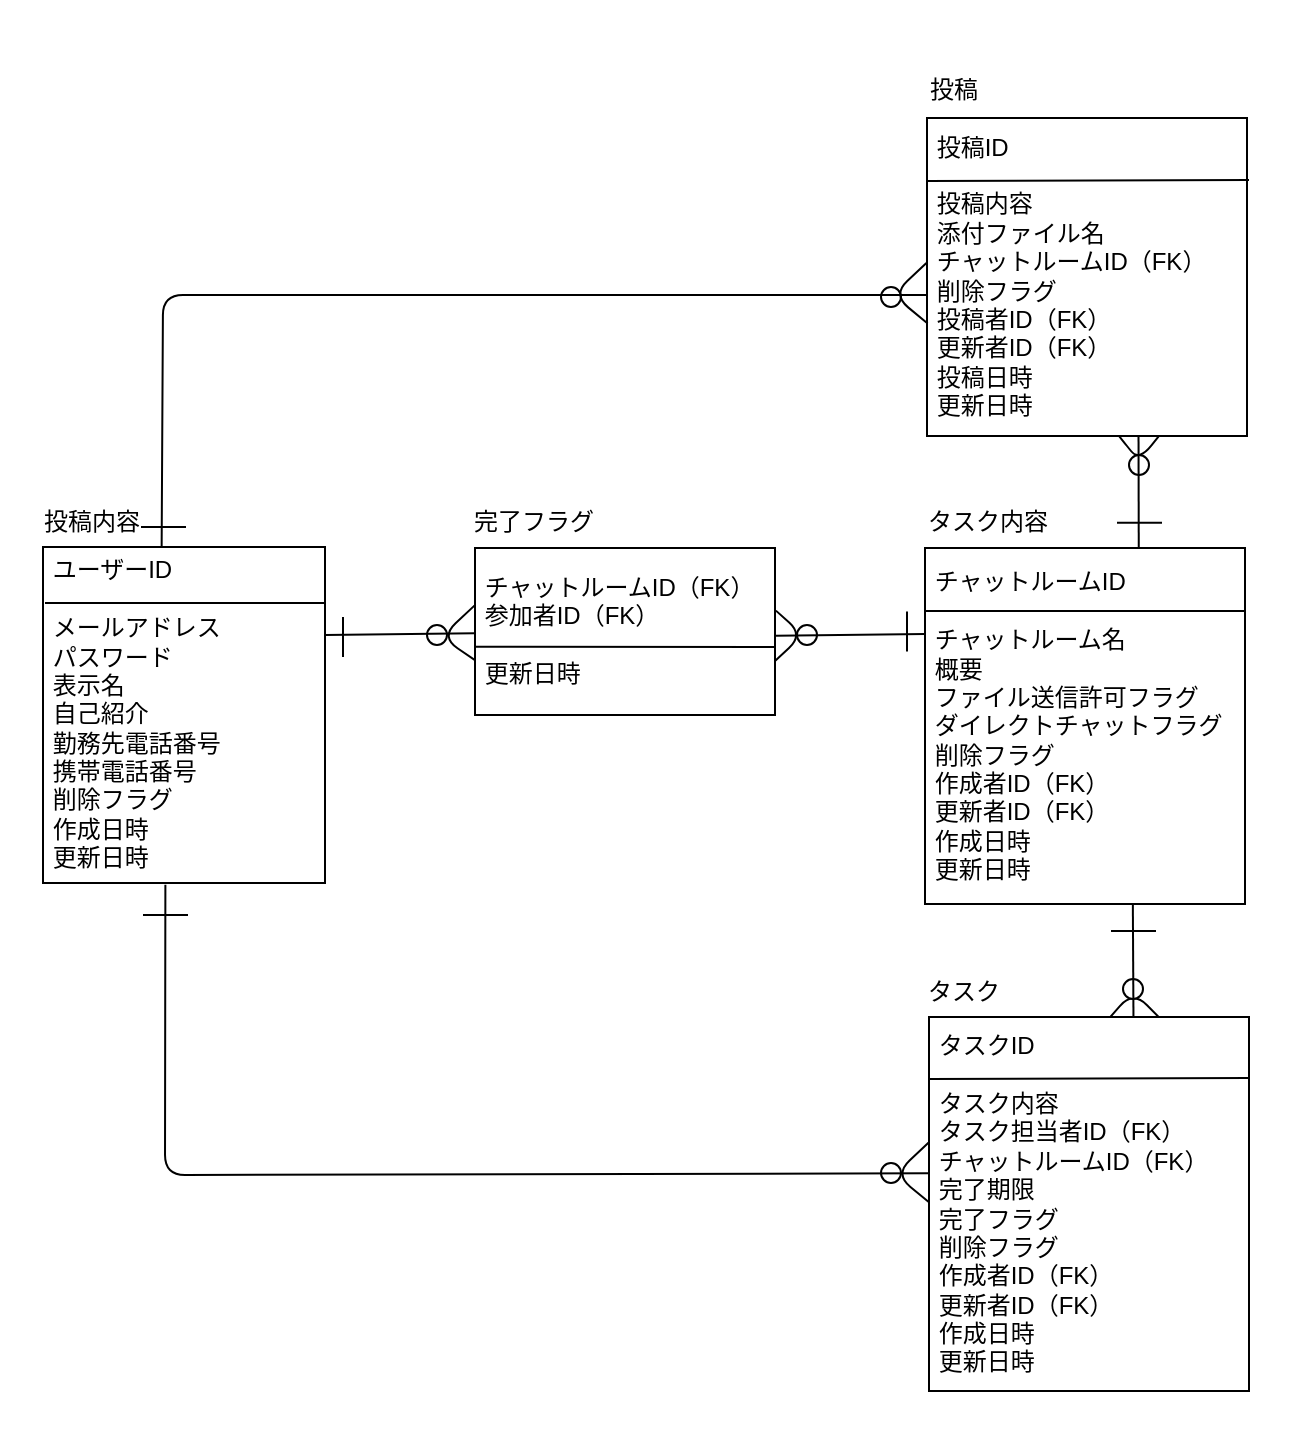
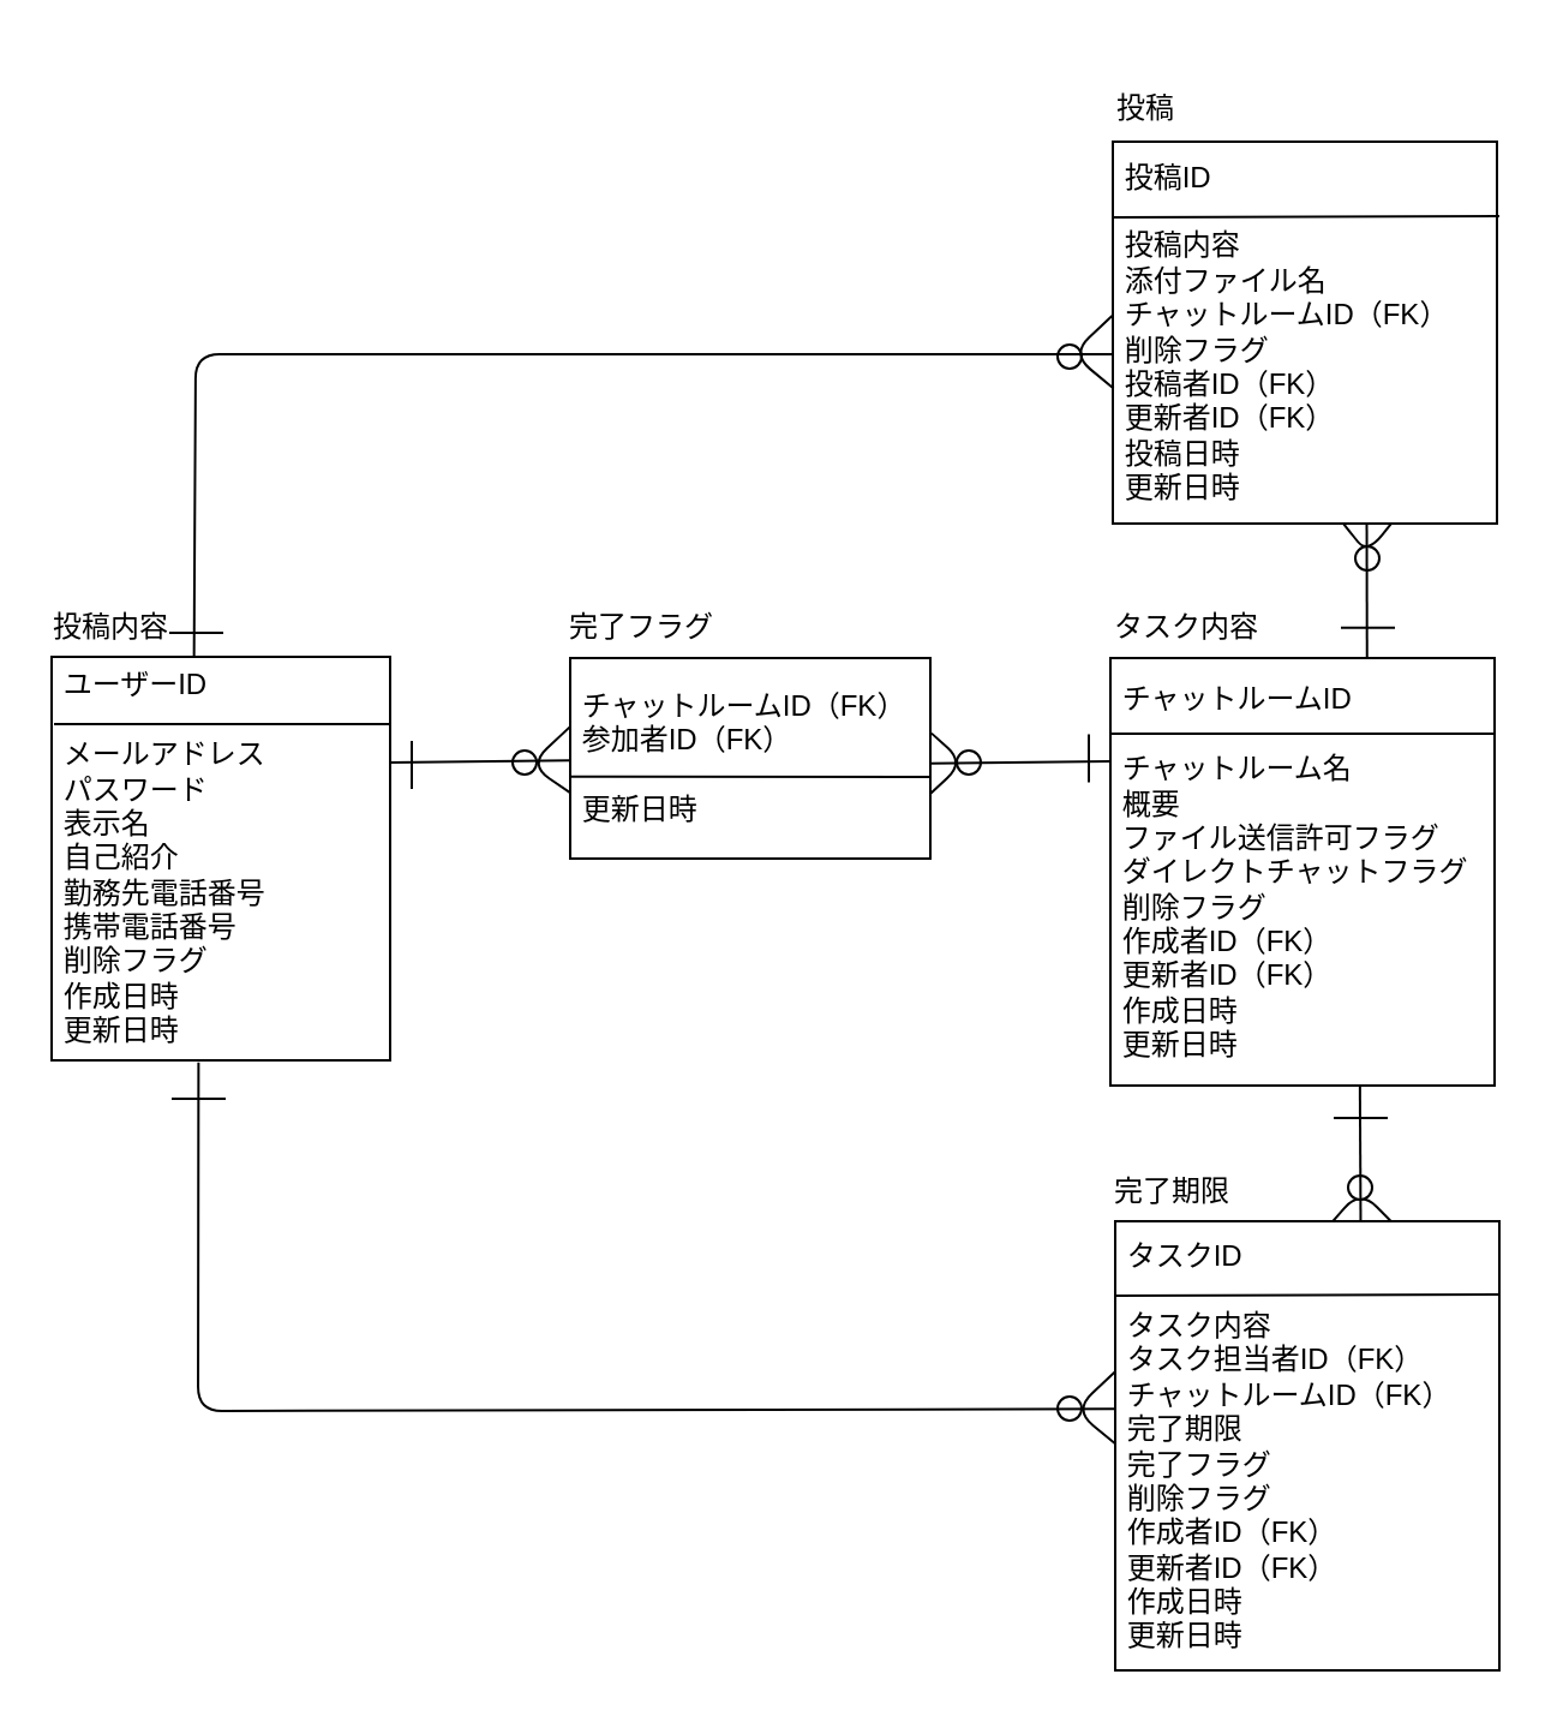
- <mxCell id="8" value="&lt;font style=&quot;font-size: 12px&quot;&gt;タスク&lt;/font&gt;" style="text;strokeColor=none;fillColor=none;html=1;fontSize=24;fontStyle=0;verticalAlign=middle;align=left;" parent="1" vertex="1"><mxGeometry x="462" y="472" width="49" height="40" as="geometry" /></mxCell>
+ <mxCell id="8" value="&lt;font style=&quot;font-size: 12px&quot;&gt;完了期限&lt;/font&gt;" style="text;strokeColor=none;fillColor=none;html=1;fontSize=24;fontStyle=0;verticalAlign=middle;align=left;" parent="1" vertex="1"><mxGeometry x="462" y="472" width="49" height="40" as="geometry" /></mxCell>
